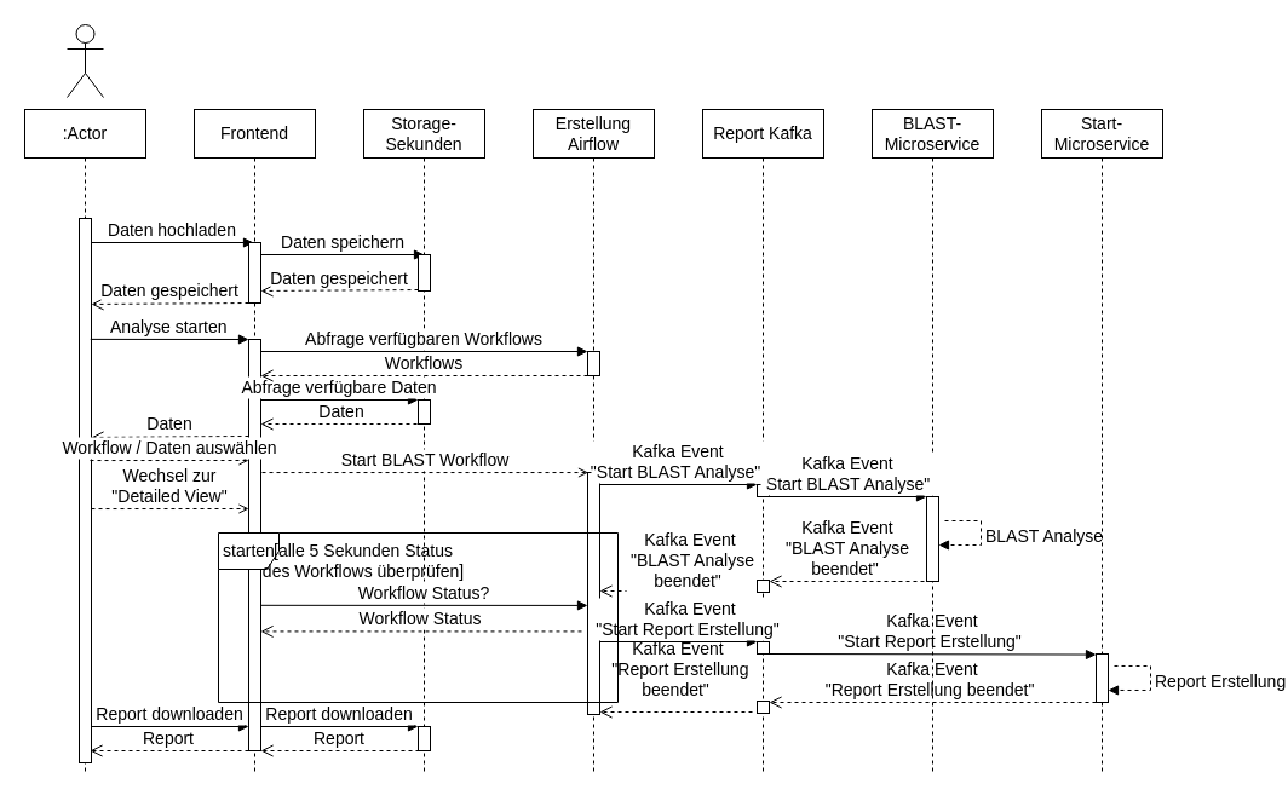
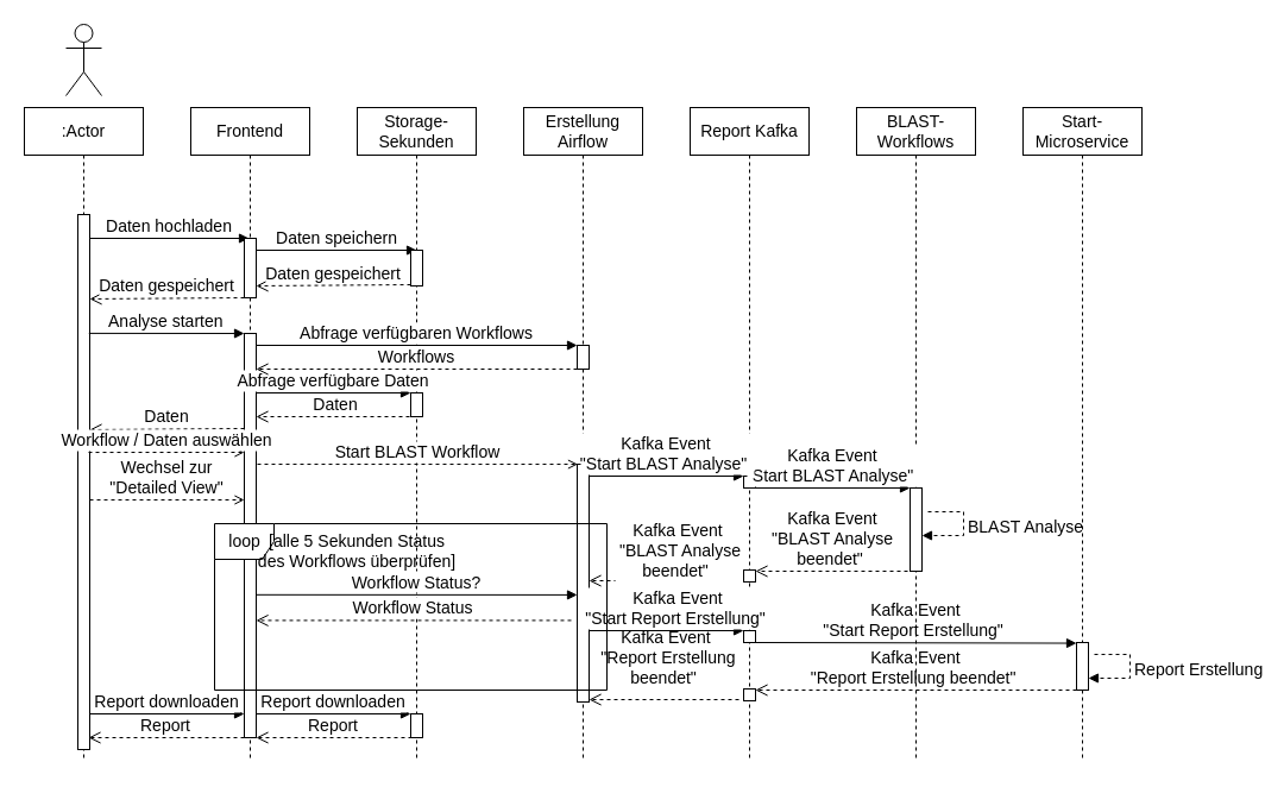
- <mxCell id="38" value="BLAST-Microservice" style="shape=umlLifeline;perimeter=lifelinePerimeter;whiteSpace=wrap;html=1;container=1;collapsible=0;recursiveResize=0;outlineConnect=0;fontSize=14;" parent="1" vertex="1"><mxGeometry x="720" y="90" width="100" height="550" as="geometry" /></mxCell>
+ <mxCell id="38" value="BLAST-Workflows" style="shape=umlLifeline;perimeter=lifelinePerimeter;whiteSpace=wrap;html=1;container=1;collapsible=0;recursiveResize=0;outlineConnect=0;fontSize=14;" parent="1" vertex="1"><mxGeometry x="720" y="90" width="100" height="550" as="geometry" /></mxCell>
- <mxCell id="51" value="starten" style="shape=umlFrame;tabPosition=left;html=1;boundedLbl=1;labelInHeader=1;width=50;height=30;fontColor=none;fontSize=14;" parent="1" vertex="1"><mxGeometry x="180" y="440" width="330" height="140" as="geometry" /></mxCell>
+ <mxCell id="51" value="loop" style="shape=umlFrame;tabPosition=left;html=1;boundedLbl=1;labelInHeader=1;width=50;height=30;fontColor=none;fontSize=14;" parent="1" vertex="1"><mxGeometry x="180" y="440" width="330" height="140" as="geometry" /></mxCell>
